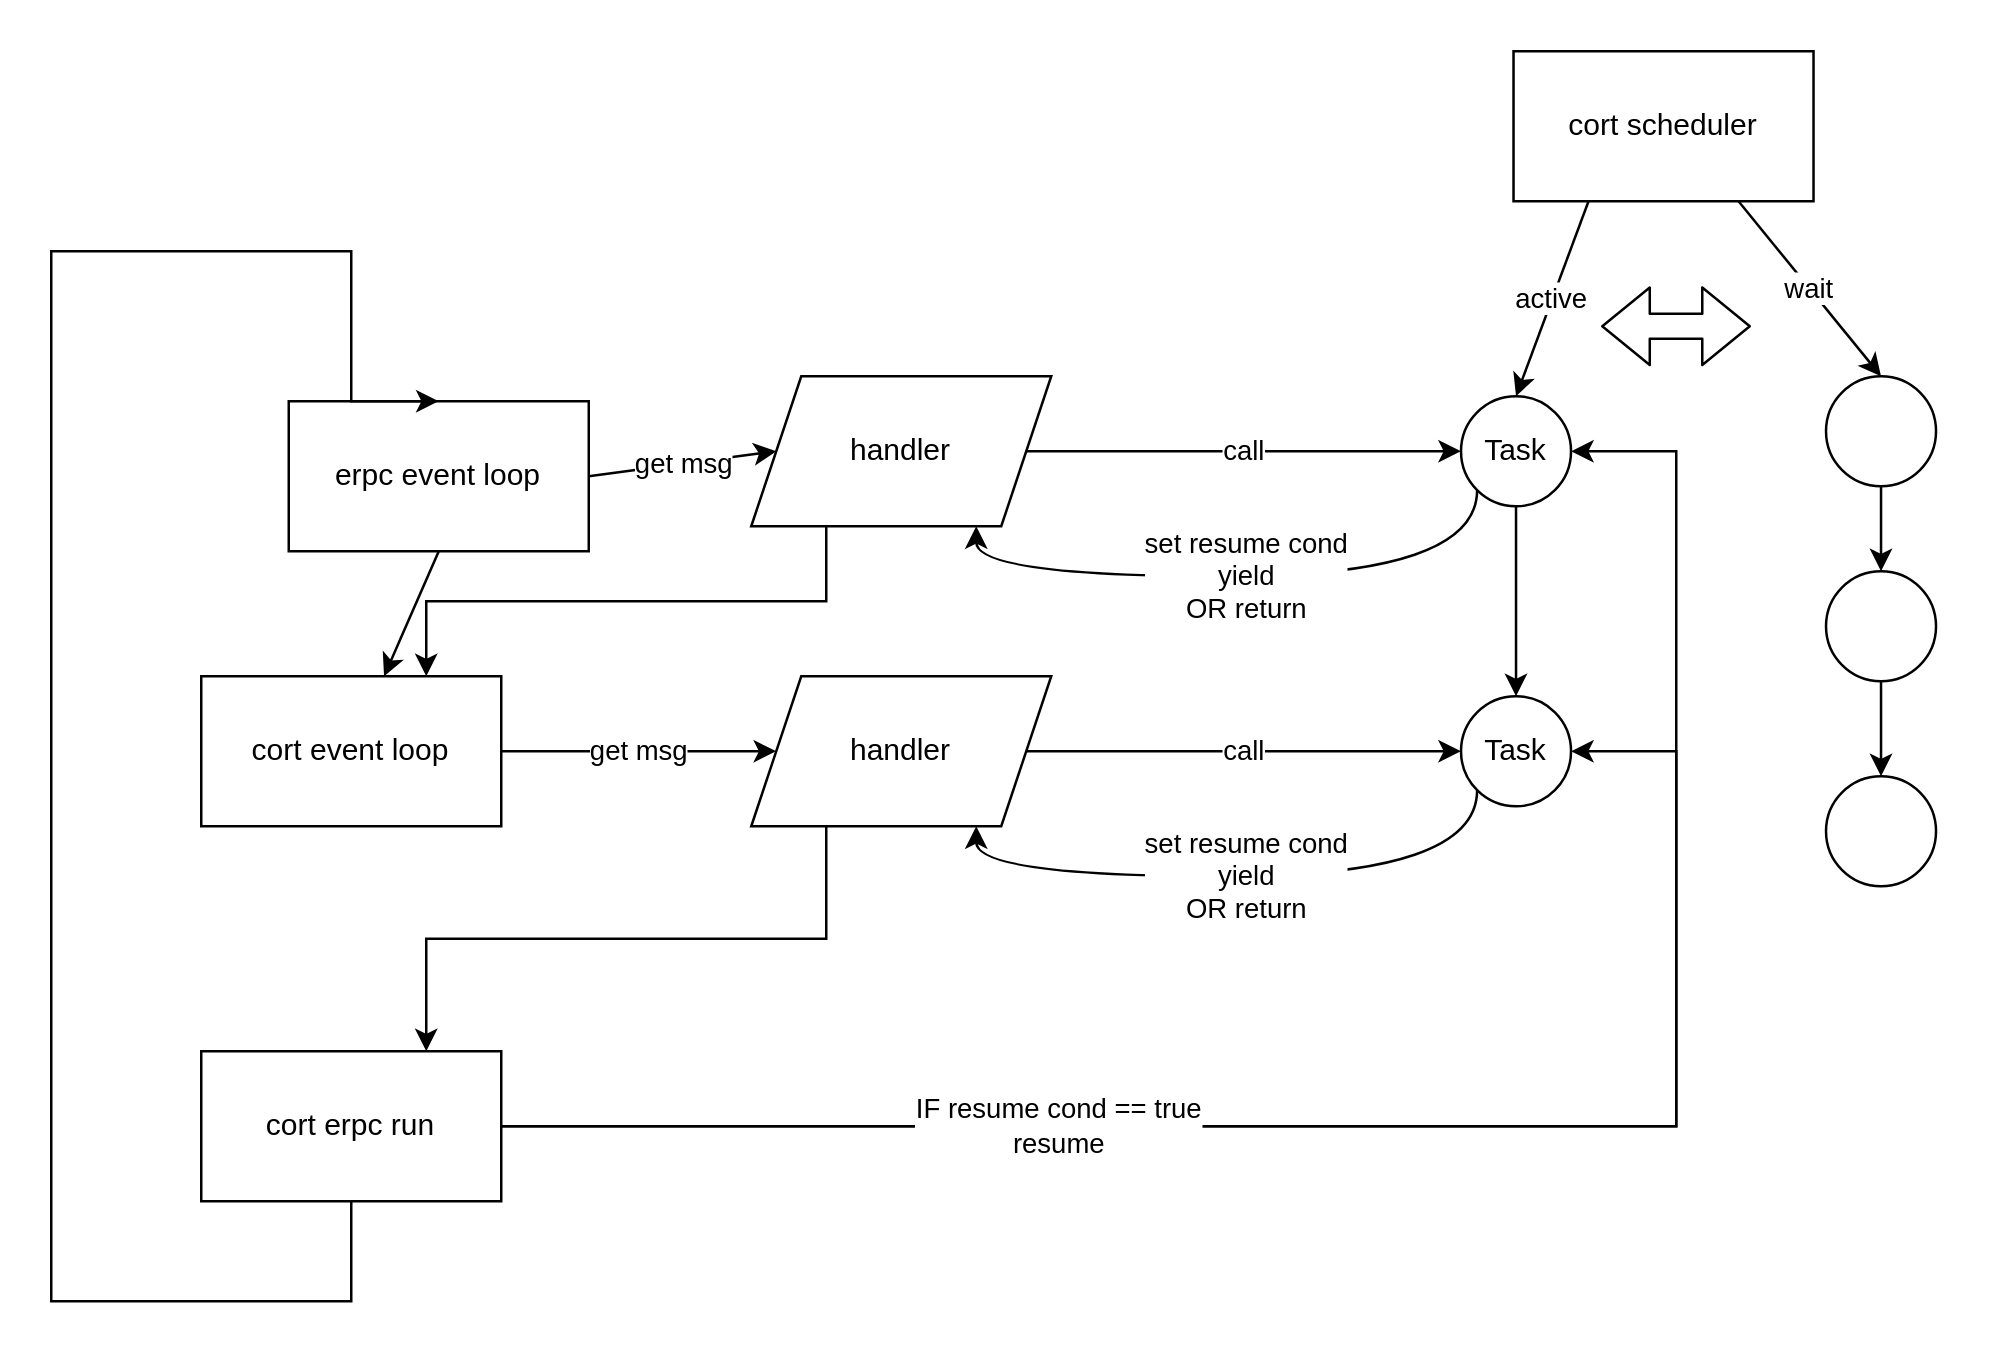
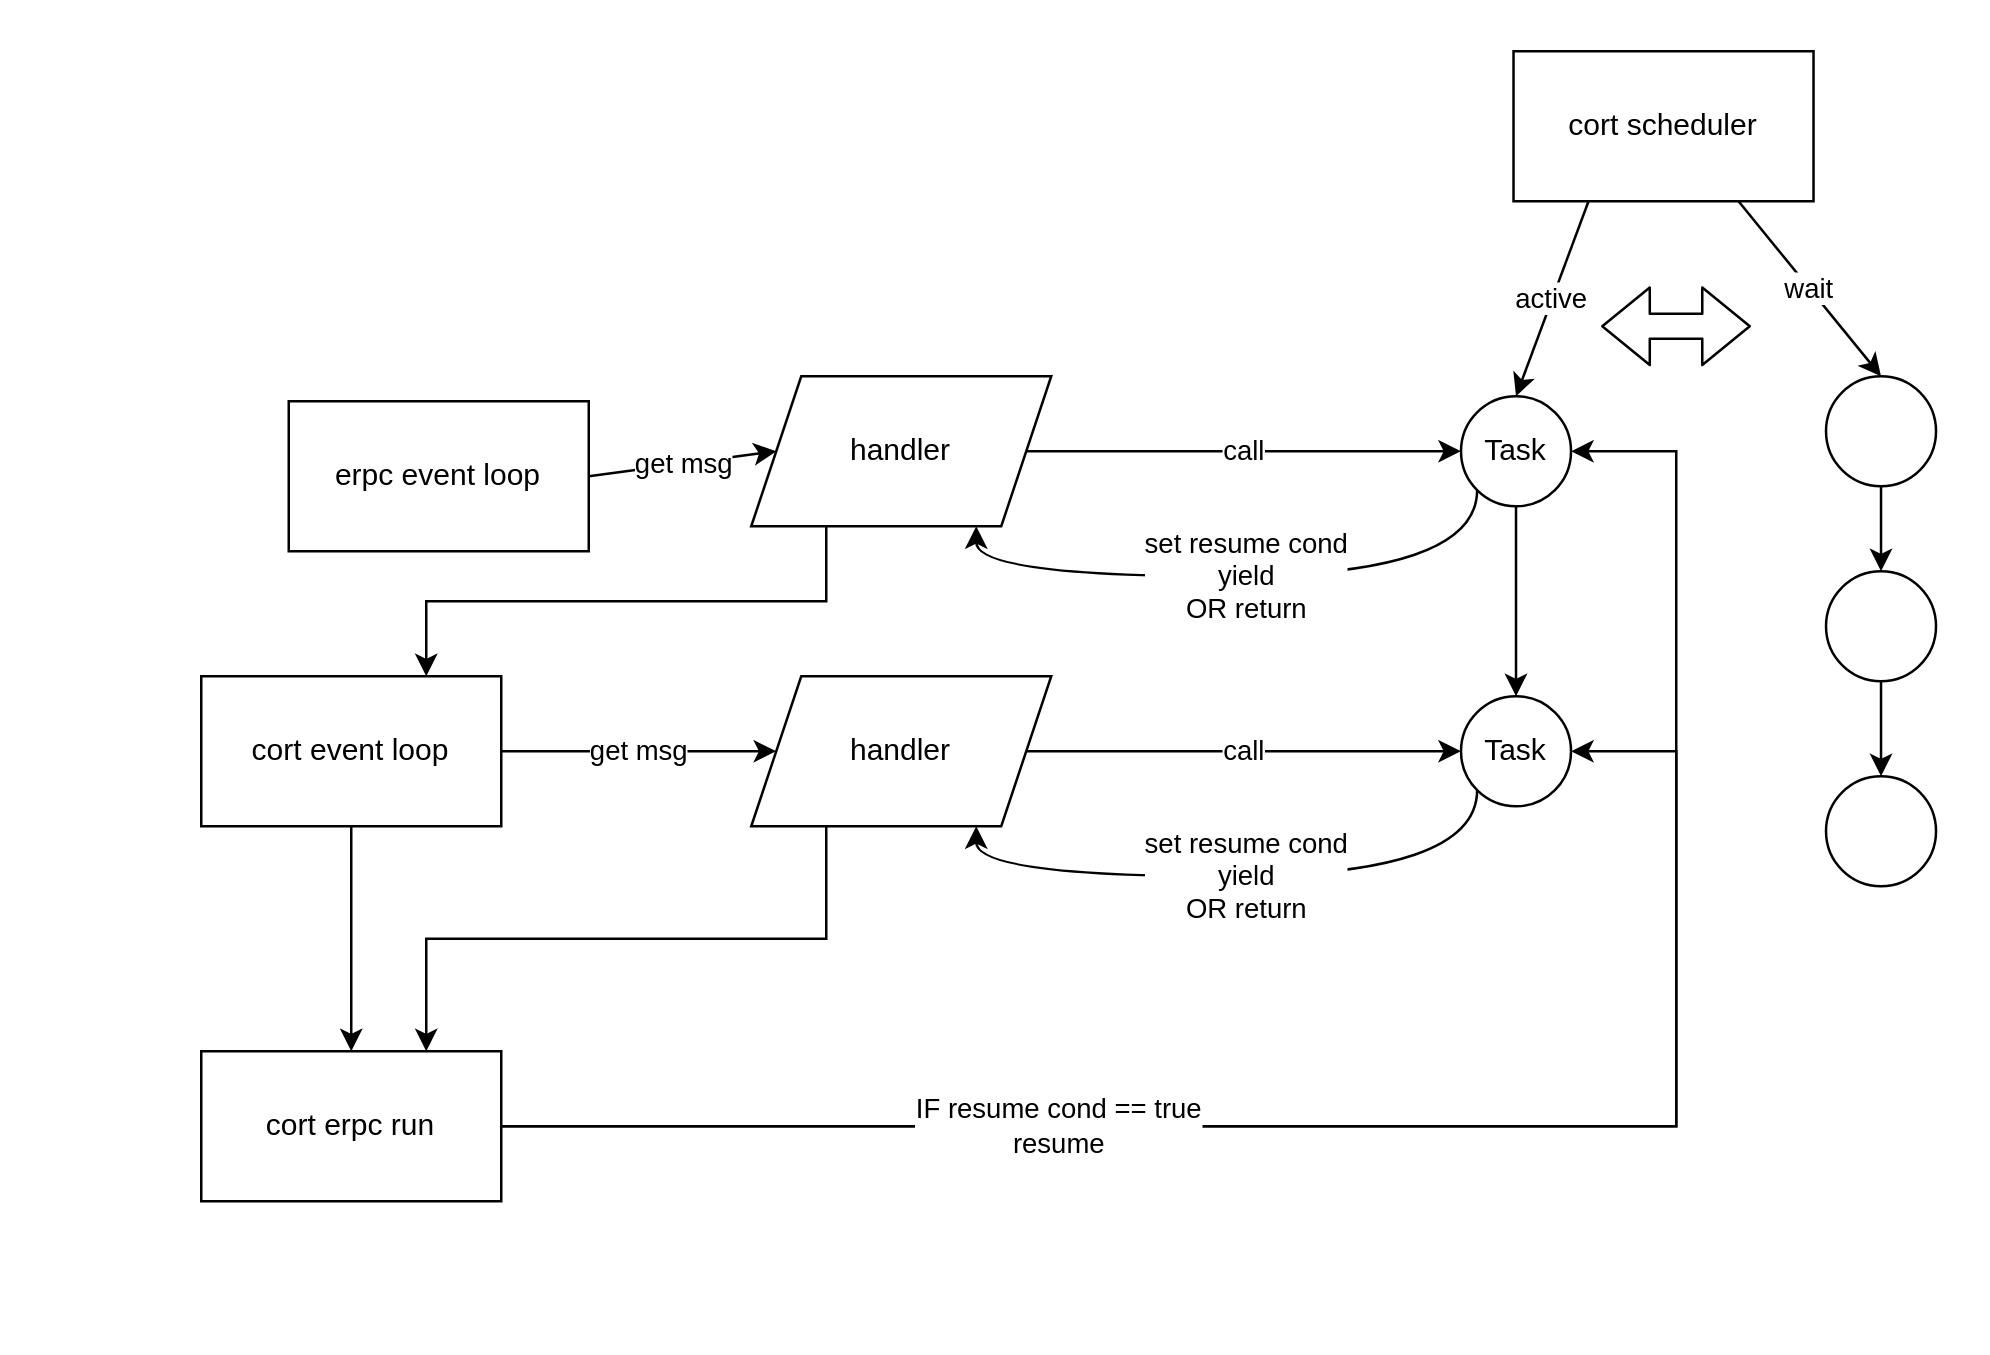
- <mxCell id="2" style="edgeStyle=none;html=1;exitX=0.5;exitY=1;exitDx=0;exitDy=0;" edge="1" parent="1" source="4" target="7"><mxGeometry relative="1" as="geometry" /></mxCell>
- <mxCell id="30" style="edgeStyle=orthogonalEdgeStyle;rounded=0;html=1;exitX=0.5;exitY=1;exitDx=0;exitDy=0;entryX=0.5;entryY=0;entryDx=0;entryDy=0;elbow=vertical;" edge="1" parent="1" source="31" target="4"><mxGeometry relative="1" as="geometry"><Array as="points"><mxPoint x="140" y="520" /><mxPoint x="20" y="520" /><mxPoint x="20" y="100" /><mxPoint x="140" y="100" /></Array></mxGeometry></mxCell>
+ <mxCell id="6" style="edgeStyle=orthogonalEdgeStyle;rounded=0;html=1;exitX=0.5;exitY=1;exitDx=0;exitDy=0;elbow=vertical;" edge="1" parent="1" source="7" target="31"><mxGeometry relative="1" as="geometry" /></mxCell>
